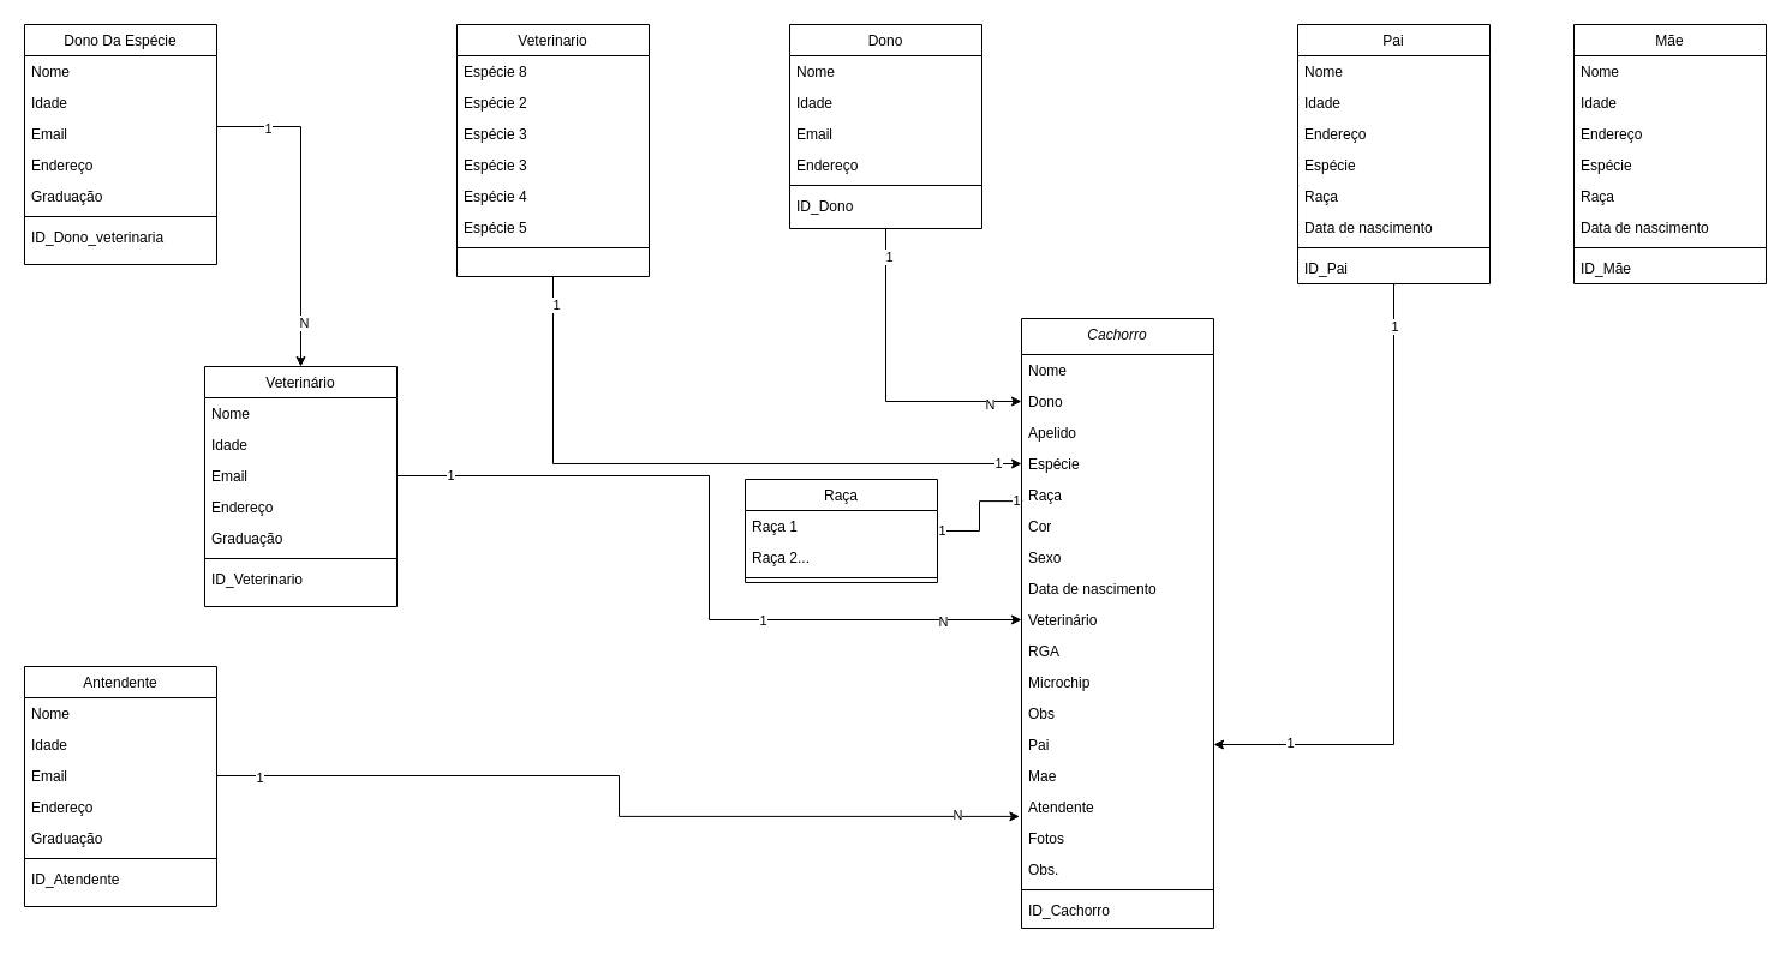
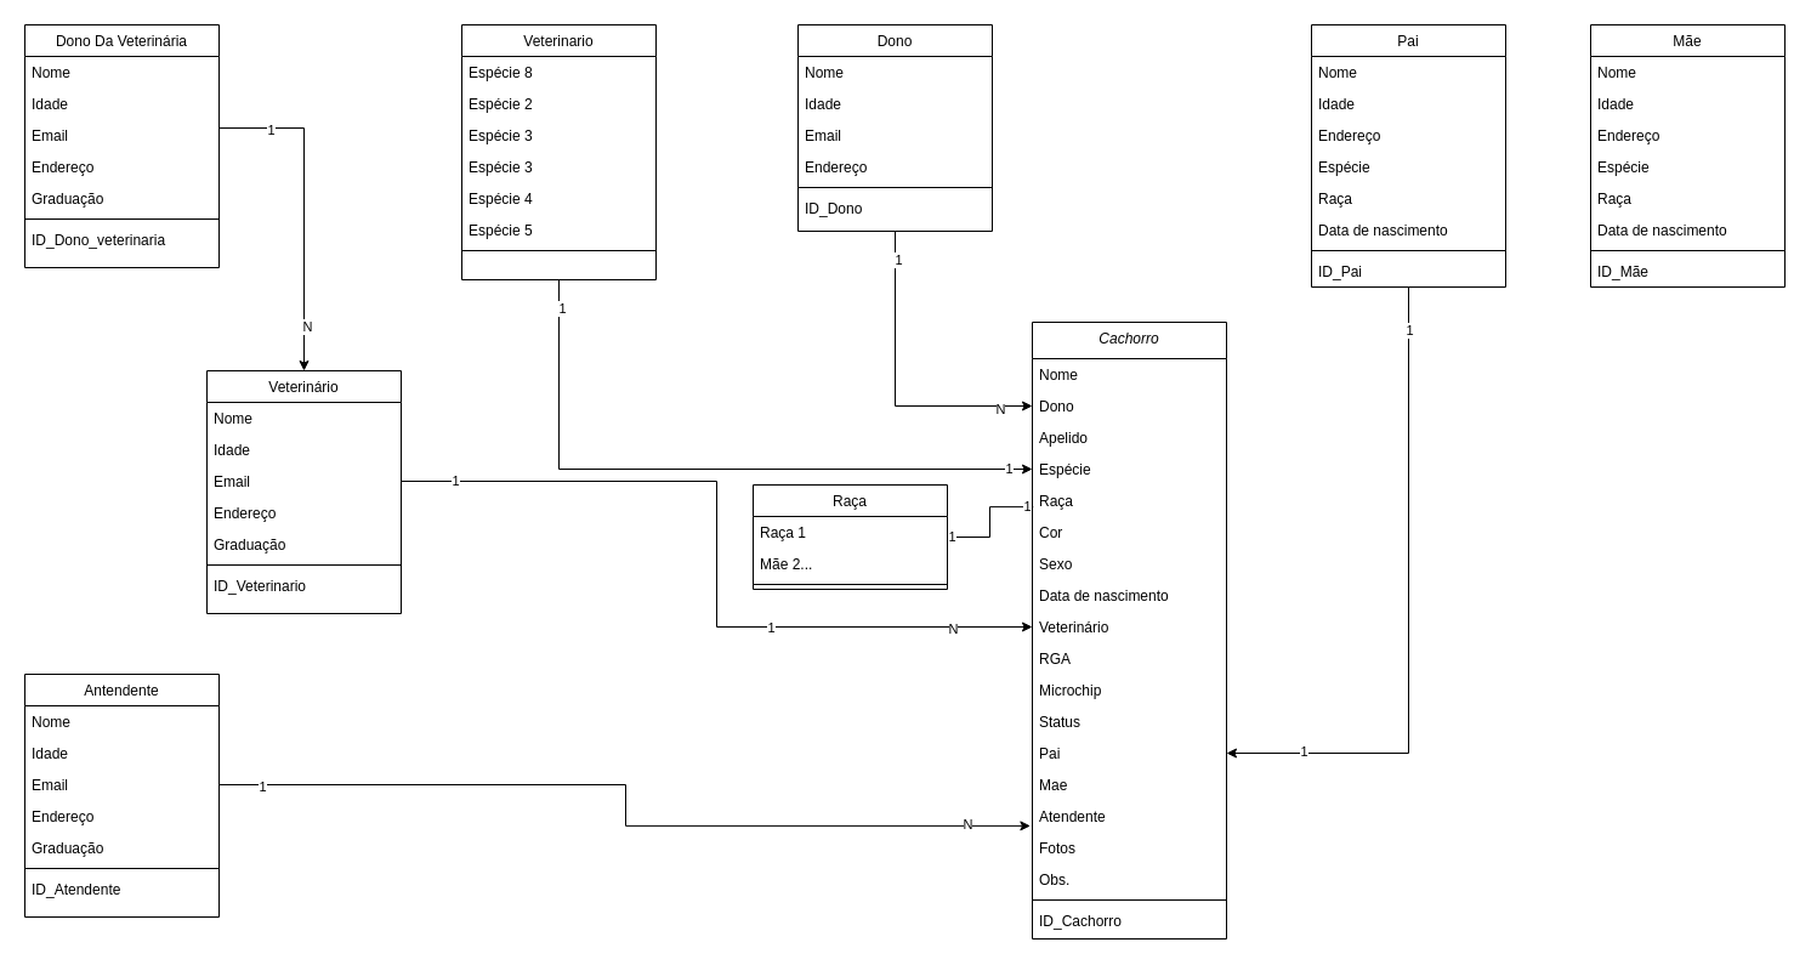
- <mxCell id="80" value="Dono Da Espécie" style="swimlane;fontStyle=0;align=center;verticalAlign=top;childLayout=stackLayout;horizontal=1;startSize=26;horizontalStack=0;resizeParent=1;resizeLast=0;collapsible=1;marginBottom=0;rounded=0;shadow=0;strokeWidth=1;" vertex="1" parent="1"><mxGeometry x="20" y="20" width="160" height="200" as="geometry"><mxRectangle x="130" y="380" width="160" height="26" as="alternateBounds" /></mxGeometry></mxCell>
+ <mxCell id="80" value="Dono Da Veterinária" style="swimlane;fontStyle=0;align=center;verticalAlign=top;childLayout=stackLayout;horizontal=1;startSize=26;horizontalStack=0;resizeParent=1;resizeLast=0;collapsible=1;marginBottom=0;rounded=0;shadow=0;strokeWidth=1;" vertex="1" parent="1"><mxGeometry x="20" y="20" width="160" height="200" as="geometry"><mxRectangle x="130" y="380" width="160" height="26" as="alternateBounds" /></mxGeometry></mxCell>
- <mxCell id="35" value="Raça 2..." style="text;align=left;verticalAlign=top;spacingLeft=4;spacingRight=4;overflow=hidden;rotatable=0;points=[[0,0.5],[1,0.5]];portConstraint=eastwest;" vertex="1" parent="33"><mxGeometry y="52" width="160" height="26" as="geometry" /></mxCell>
+ <mxCell id="35" value="Mãe 2..." style="text;align=left;verticalAlign=top;spacingLeft=4;spacingRight=4;overflow=hidden;rotatable=0;points=[[0,0.5],[1,0.5]];portConstraint=eastwest;" vertex="1" parent="33"><mxGeometry y="52" width="160" height="26" as="geometry" /></mxCell>
- <mxCell id="14" value="Obs" style="text;align=left;verticalAlign=top;spacingLeft=4;spacingRight=4;overflow=hidden;rotatable=0;points=[[0,0.5],[1,0.5]];portConstraint=eastwest;rounded=0;shadow=0;html=0;" vertex="1" parent="2"><mxGeometry y="316" width="160" height="26" as="geometry" /></mxCell>
+ <mxCell id="14" value="Status" style="text;align=left;verticalAlign=top;spacingLeft=4;spacingRight=4;overflow=hidden;rotatable=0;points=[[0,0.5],[1,0.5]];portConstraint=eastwest;rounded=0;shadow=0;html=0;" vertex="1" parent="2"><mxGeometry y="316" width="160" height="26" as="geometry" /></mxCell>
